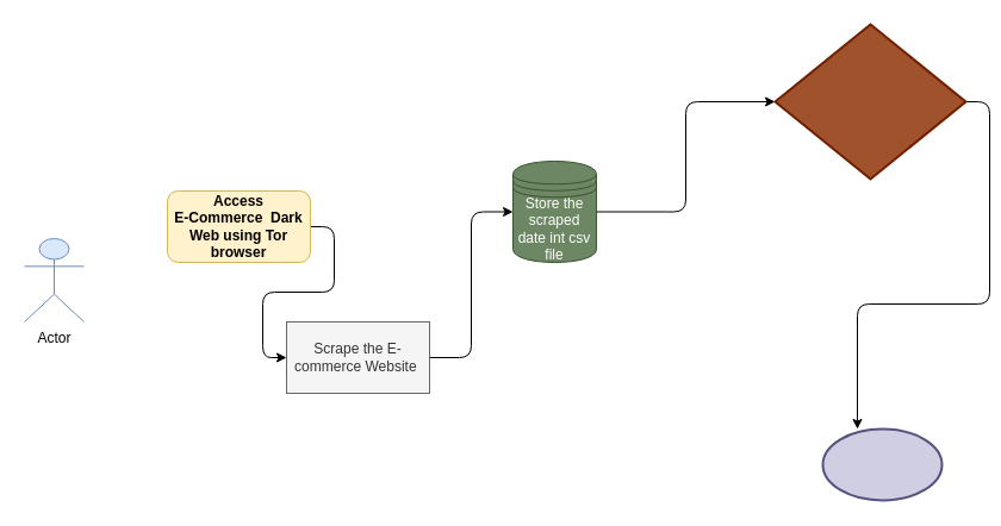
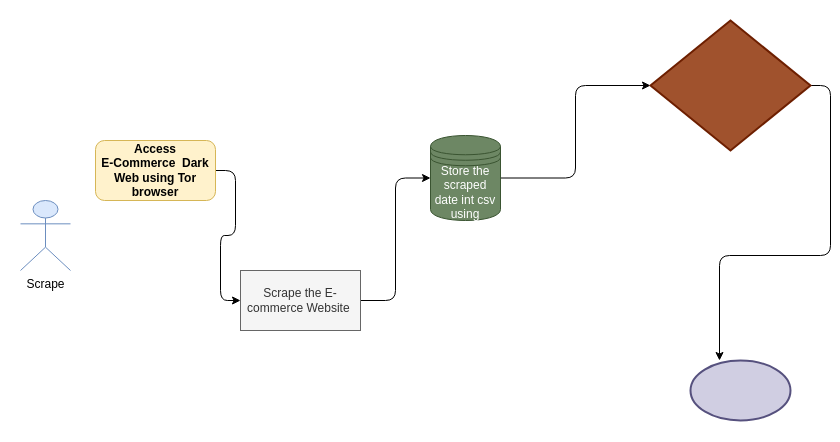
- <mxCell id="4" value="Access &lt;br&gt;E-Commerce&amp;nbsp; Dark Web using Tor browser" style="rounded=1;whiteSpace=wrap;html=1;sketch=0;fontStyle=1;fillColor=#fff2cc;strokeColor=#d6b656;" parent="1" vertex="1"><mxGeometry x="140" y="160" width="120" height="60" as="geometry" /></mxCell>
+ <mxCell id="4" value="Access &lt;br&gt;E-Commerce&amp;nbsp; Dark Web using Tor browser" style="rounded=1;whiteSpace=wrap;html=1;sketch=0;fontStyle=1;fillColor=#fff2cc;strokeColor=#d6b656;" parent="1" vertex="1"><mxGeometry x="95" y="140" width="120" height="60" as="geometry" /></mxCell>
- <mxCell id="8" value="Store the scraped date int csv file" style="shape=datastore;whiteSpace=wrap;html=1;rounded=0;sketch=0;fillColor=#6d8764;fontColor=#ffffff;strokeColor=#3A5431;" parent="1" vertex="1"><mxGeometry x="430" y="135" width="70" height="85" as="geometry" /></mxCell>
+ <mxCell id="8" value="Store the scraped date int csv using" style="shape=datastore;whiteSpace=wrap;html=1;rounded=0;sketch=0;fillColor=#6d8764;fontColor=#ffffff;strokeColor=#3A5431;" parent="1" vertex="1"><mxGeometry x="430" y="135" width="70" height="85" as="geometry" /></mxCell>
- <mxCell id="2" value="Actor" style="shape=umlActor;verticalLabelPosition=bottom;verticalAlign=top;html=1;outlineConnect=0;direction=east;fillColor=#dae8fc;strokeColor=#6c8ebf;" parent="1" vertex="1"><mxGeometry x="20" y="200" width="50" height="70" as="geometry" /></mxCell>
+ <mxCell id="2" value="Scrape" style="shape=umlActor;verticalLabelPosition=bottom;verticalAlign=top;html=1;outlineConnect=0;direction=east;fillColor=#dae8fc;strokeColor=#6c8ebf;" parent="1" vertex="1"><mxGeometry x="20" y="200" width="50" height="70" as="geometry" /></mxCell>
